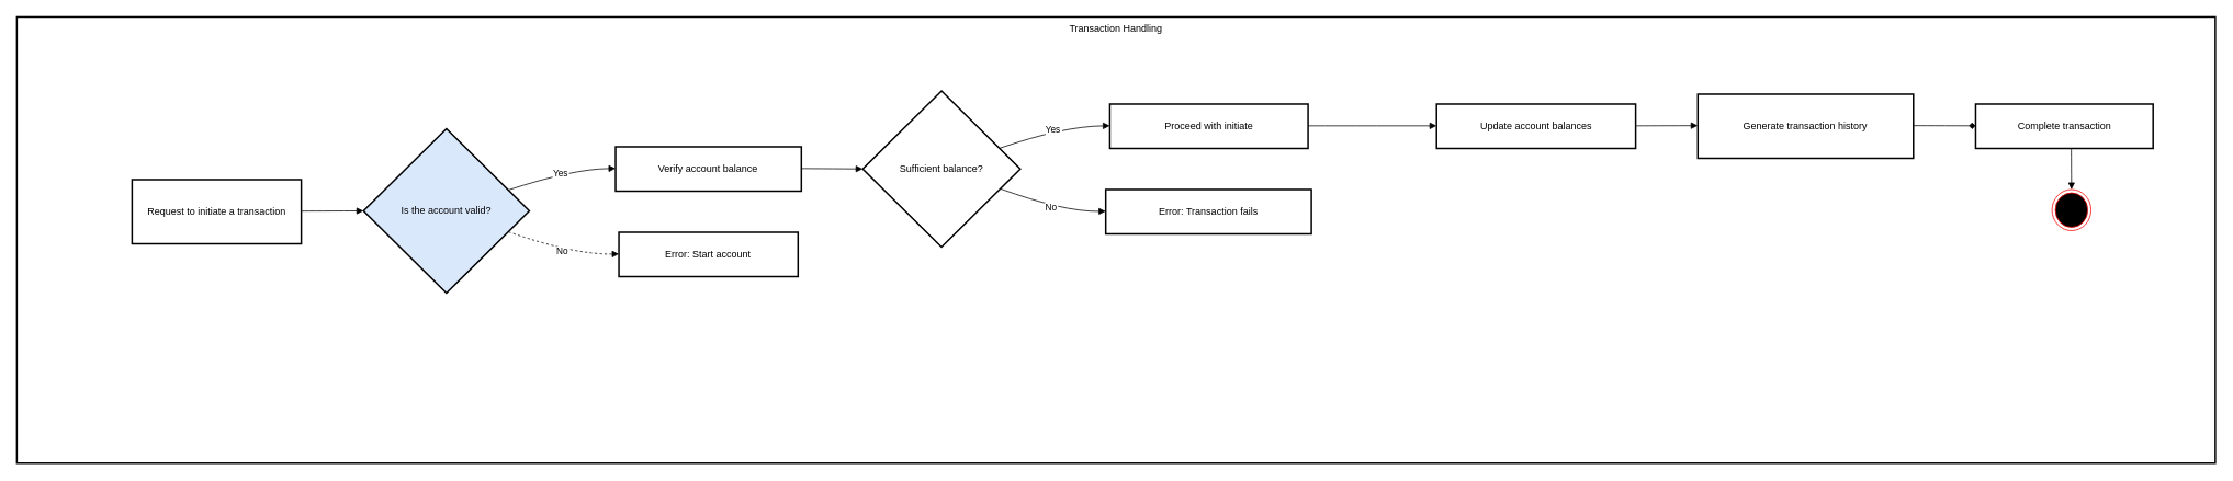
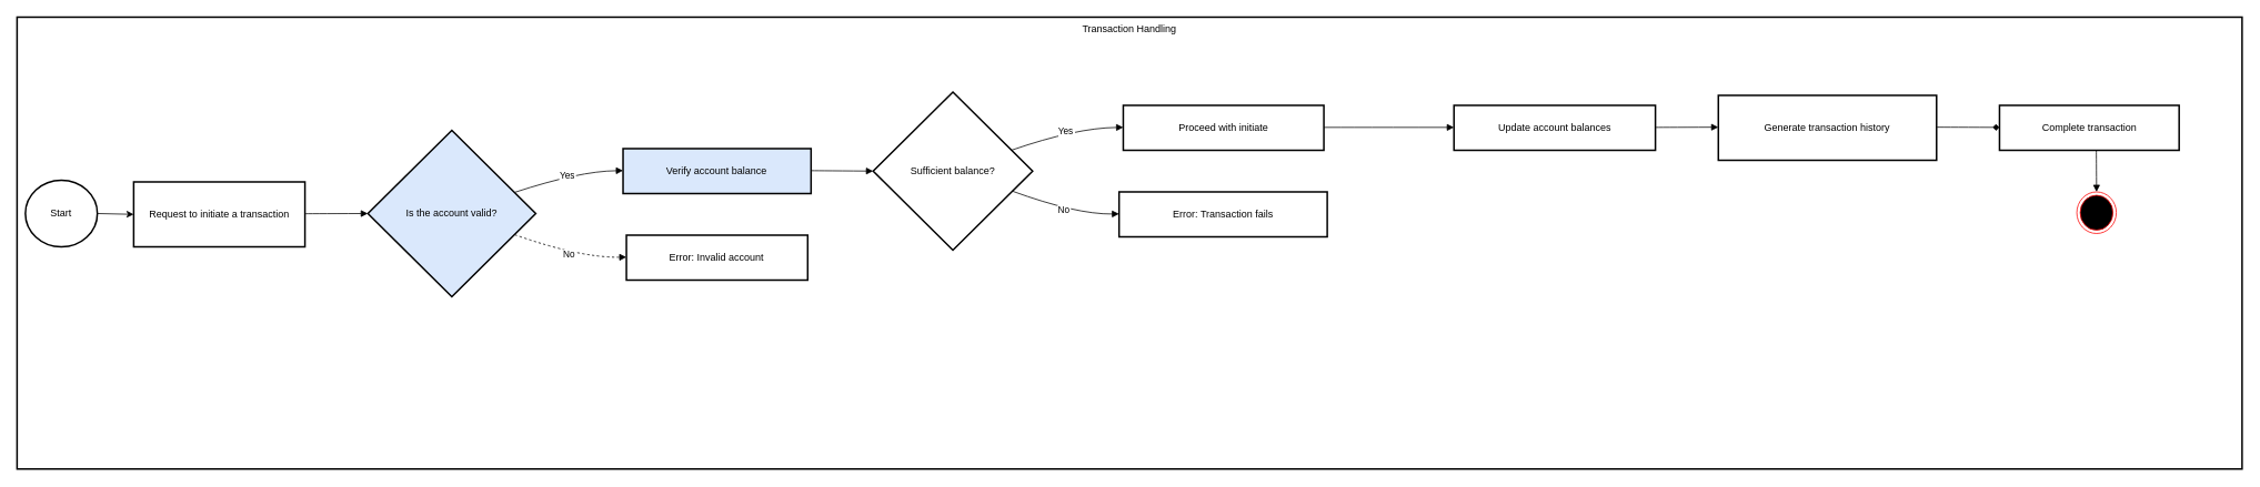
- <mxCell id="6" value="Verify account balance" style="whiteSpace=wrap;strokeWidth=2;" parent="2" vertex="1"><mxGeometry x="727.447" y="158" width="225.69" height="54" as="geometry" /></mxCell>
+ <mxCell id="6" value="Verify account balance" style="whiteSpace=wrap;strokeWidth=2;fillColor=#dae8fc;" parent="2" vertex="1"><mxGeometry x="727.447" y="158" width="225.69" height="54" as="geometry" /></mxCell>
+ <mxCell id="22" value="Start" style="strokeWidth=2;html=1;shape=mxgraph.flowchart.start_2;whiteSpace=wrap;" vertex="1" parent="2"><mxGeometry x="10" y="196" width="86.37" height="80" as="geometry" /></mxCell>
+ <mxCell id="23" value="" style="endArrow=classic;html=1;rounded=0;exitX=1;exitY=0.5;exitDx=0;exitDy=0;exitPerimeter=0;entryX=0;entryY=0.5;entryDx=0;entryDy=0;" edge="1" parent="2" source="22" target="4"><mxGeometry width="50" height="50" relative="1" as="geometry"><mxPoint x="510" y="330" as="sourcePoint" /><mxPoint x="560" y="280" as="targetPoint" /></mxGeometry></mxCell>
- <mxCell id="7" value="Error: Start account" style="whiteSpace=wrap;strokeWidth=2;" parent="2" vertex="1"><mxGeometry x="731.477" y="262" width="217.63" height="54" as="geometry" /></mxCell>
+ <mxCell id="7" value="Error: Invalid account" style="whiteSpace=wrap;strokeWidth=2;" parent="2" vertex="1"><mxGeometry x="731.477" y="262" width="217.63" height="54" as="geometry" /></mxCell>
